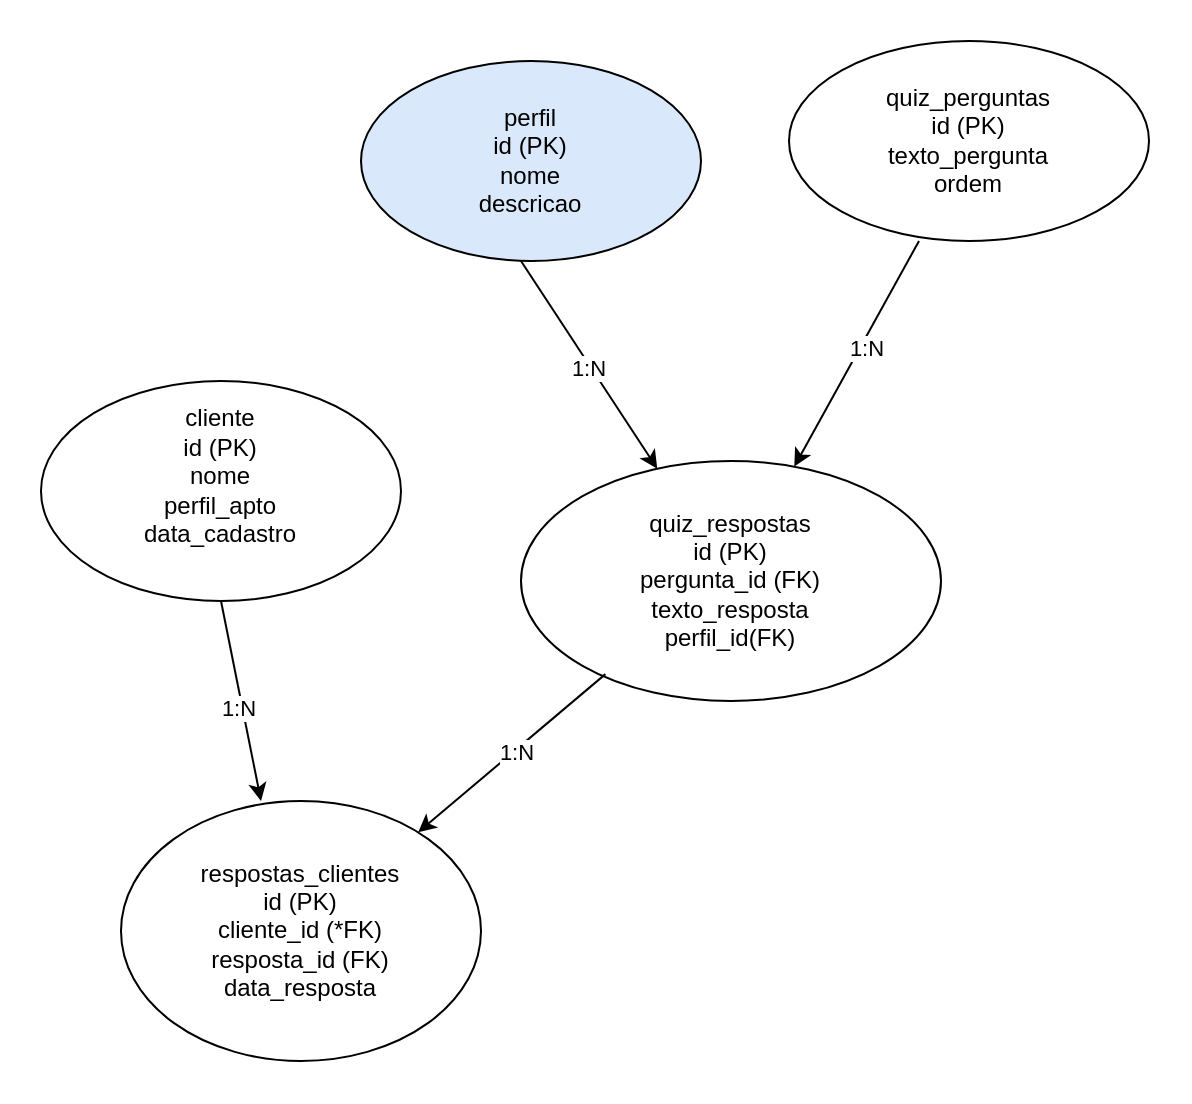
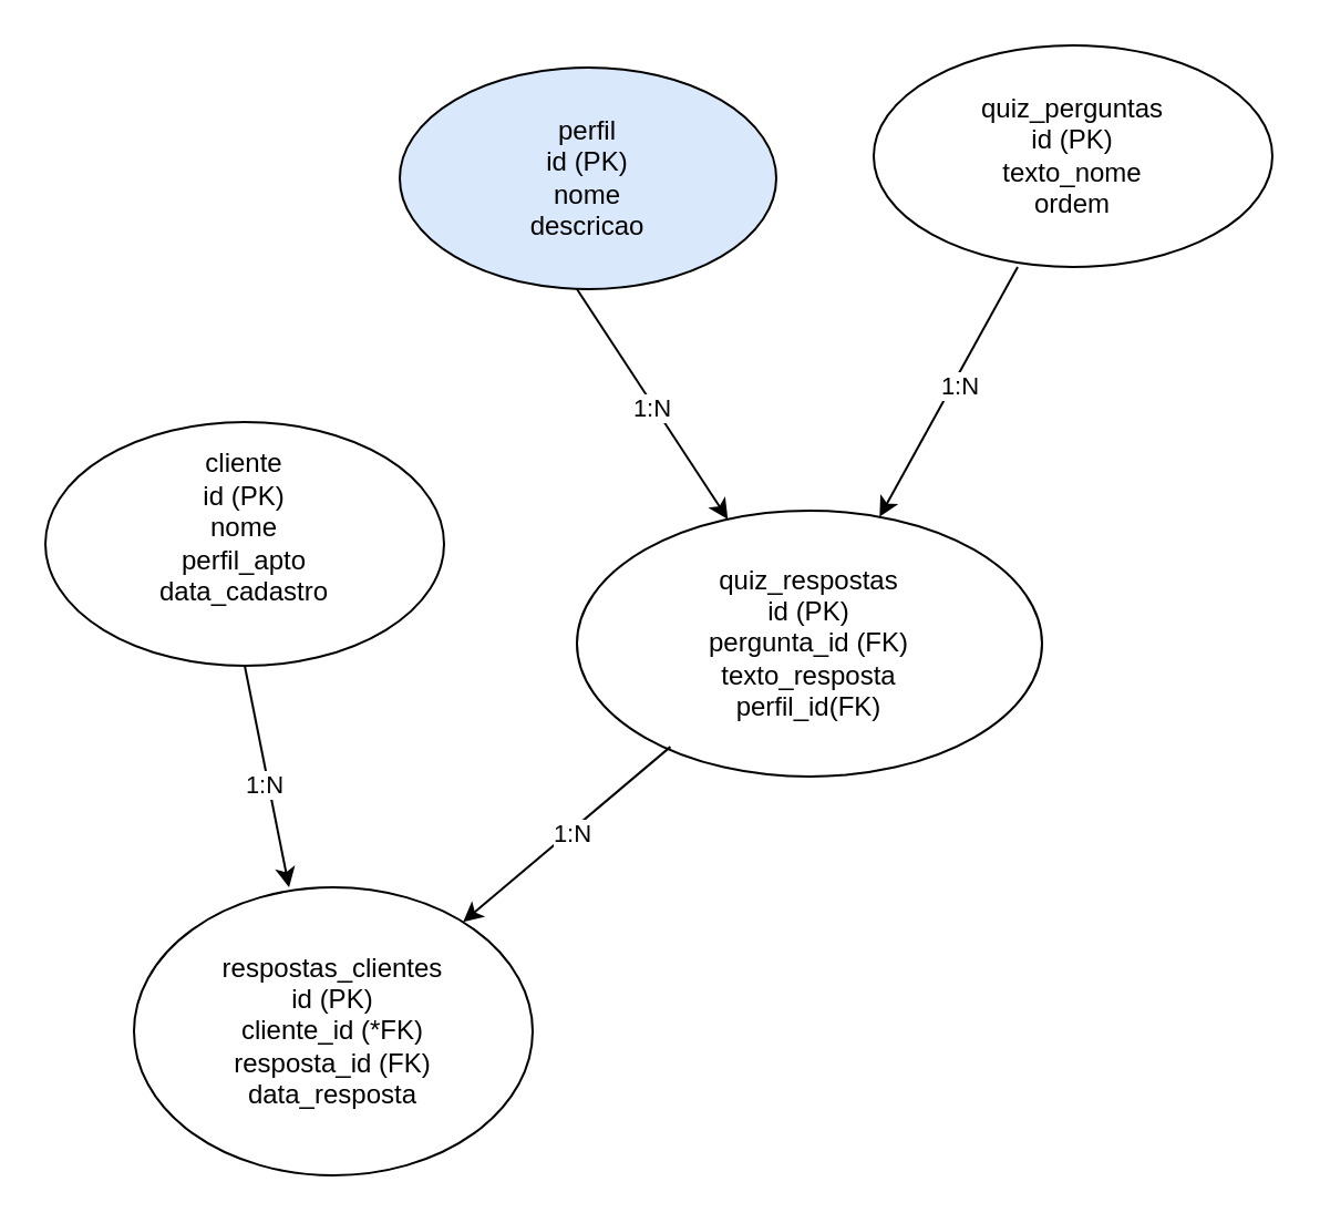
- <mxCell id="12" value="quiz_perguntas&lt;div&gt;id (PK)&lt;/div&gt;&lt;div&gt;texto_pergunta&lt;/div&gt;&lt;div&gt;ordem&lt;/div&gt;" style="ellipse;whiteSpace=wrap;html=1;" vertex="1" parent="1"><mxGeometry x="394" y="20" width="180" height="100" as="geometry" /></mxCell>
+ <mxCell id="12" value="quiz_perguntas&lt;div&gt;id (PK)&lt;/div&gt;&lt;div&gt;texto_nome&lt;/div&gt;&lt;div&gt;ordem&lt;/div&gt;" style="ellipse;whiteSpace=wrap;html=1;" vertex="1" parent="1"><mxGeometry x="394" y="20" width="180" height="100" as="geometry" /></mxCell>
